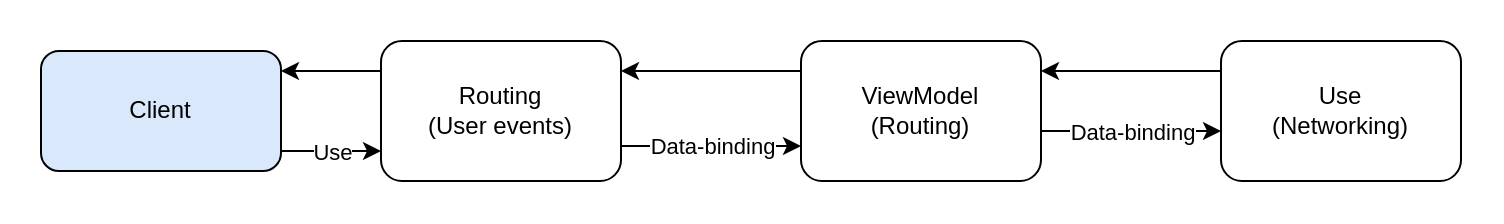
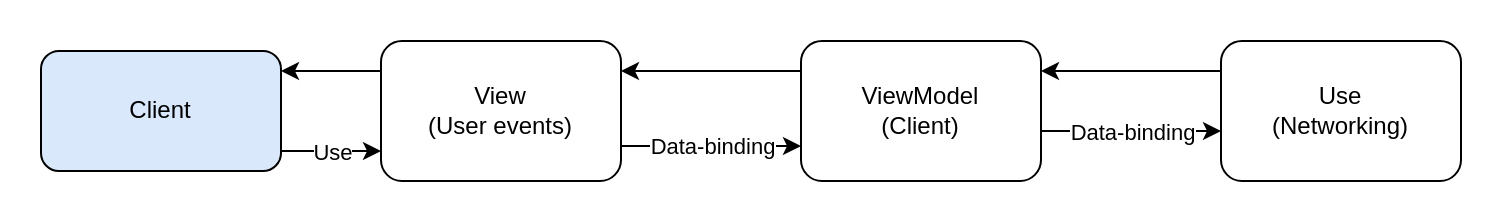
- <mxCell id="8" value="Routing&lt;br&gt;(User events)" style="rounded=1;whiteSpace=wrap;html=1;fontSize=12;glass=0;strokeWidth=1;shadow=0;" parent="1" vertex="1"><mxGeometry x="190" y="20" width="120" height="70" as="geometry" /></mxCell>
+ <mxCell id="8" value="View&lt;br&gt;(User events)" style="rounded=1;whiteSpace=wrap;html=1;fontSize=12;glass=0;strokeWidth=1;shadow=0;" parent="1" vertex="1"><mxGeometry x="190" y="20" width="120" height="70" as="geometry" /></mxCell>
- <mxCell id="3" value="ViewModel&lt;br&gt;(Routing)" style="rounded=1;whiteSpace=wrap;html=1;fontSize=12;glass=0;strokeWidth=1;shadow=0;" parent="1" vertex="1"><mxGeometry x="400" y="20" width="120" height="70" as="geometry" /></mxCell>
+ <mxCell id="3" value="ViewModel&lt;br&gt;(Client)" style="rounded=1;whiteSpace=wrap;html=1;fontSize=12;glass=0;strokeWidth=1;shadow=0;" parent="1" vertex="1"><mxGeometry x="400" y="20" width="120" height="70" as="geometry" /></mxCell>
